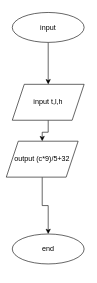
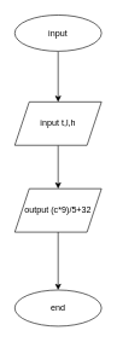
- <mxCell id="8" value="output (c*9)/5+32" style="shape=parallelogram;perimeter=parallelogramPerimeter;whiteSpace=wrap;html=1;fixedSize=1;" vertex="1" parent="1"><mxGeometry x="10" y="235" width="120" height="60" as="geometry" /></mxCell>
+ <mxCell id="8" value="output (c*9)/5+32" style="shape=parallelogram;perimeter=parallelogramPerimeter;whiteSpace=wrap;html=1;fixedSize=1;" vertex="1" parent="1"><mxGeometry x="20" y="260" width="120" height="60" as="geometry" /></mxCell>
- <mxCell id="4" value="end" style="ellipse;whiteSpace=wrap;html=1;" vertex="1" parent="1"><mxGeometry x="20" y="390" width="120" height="50" as="geometry" /></mxCell>
+ <mxCell id="4" value="end" style="ellipse;whiteSpace=wrap;html=1;" vertex="1" parent="1"><mxGeometry x="20" y="400" width="120" height="50" as="geometry" /></mxCell>
